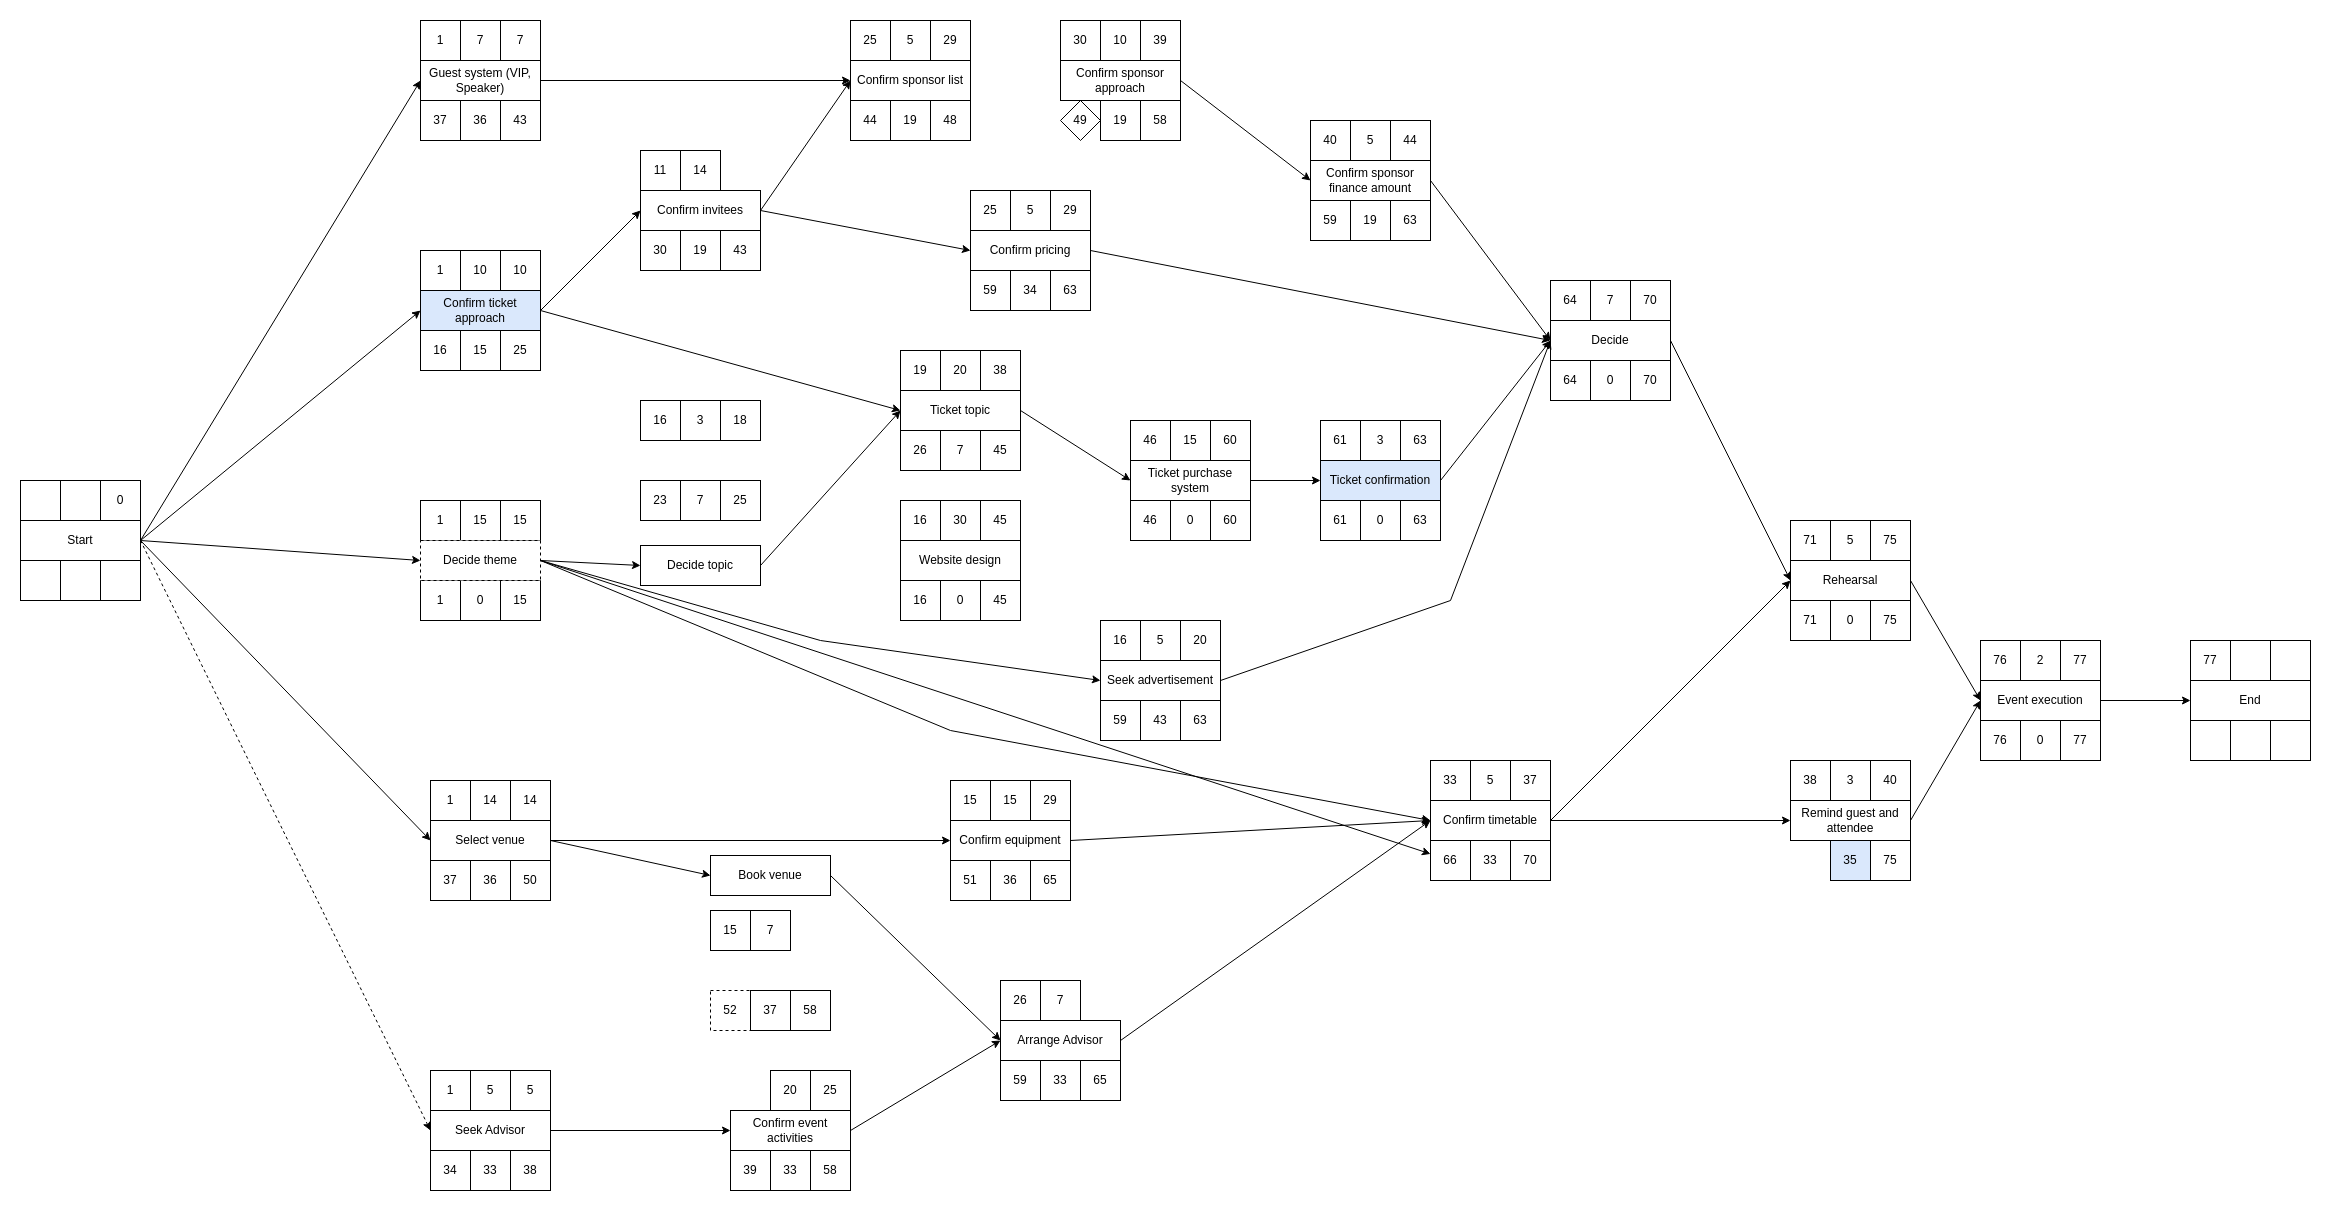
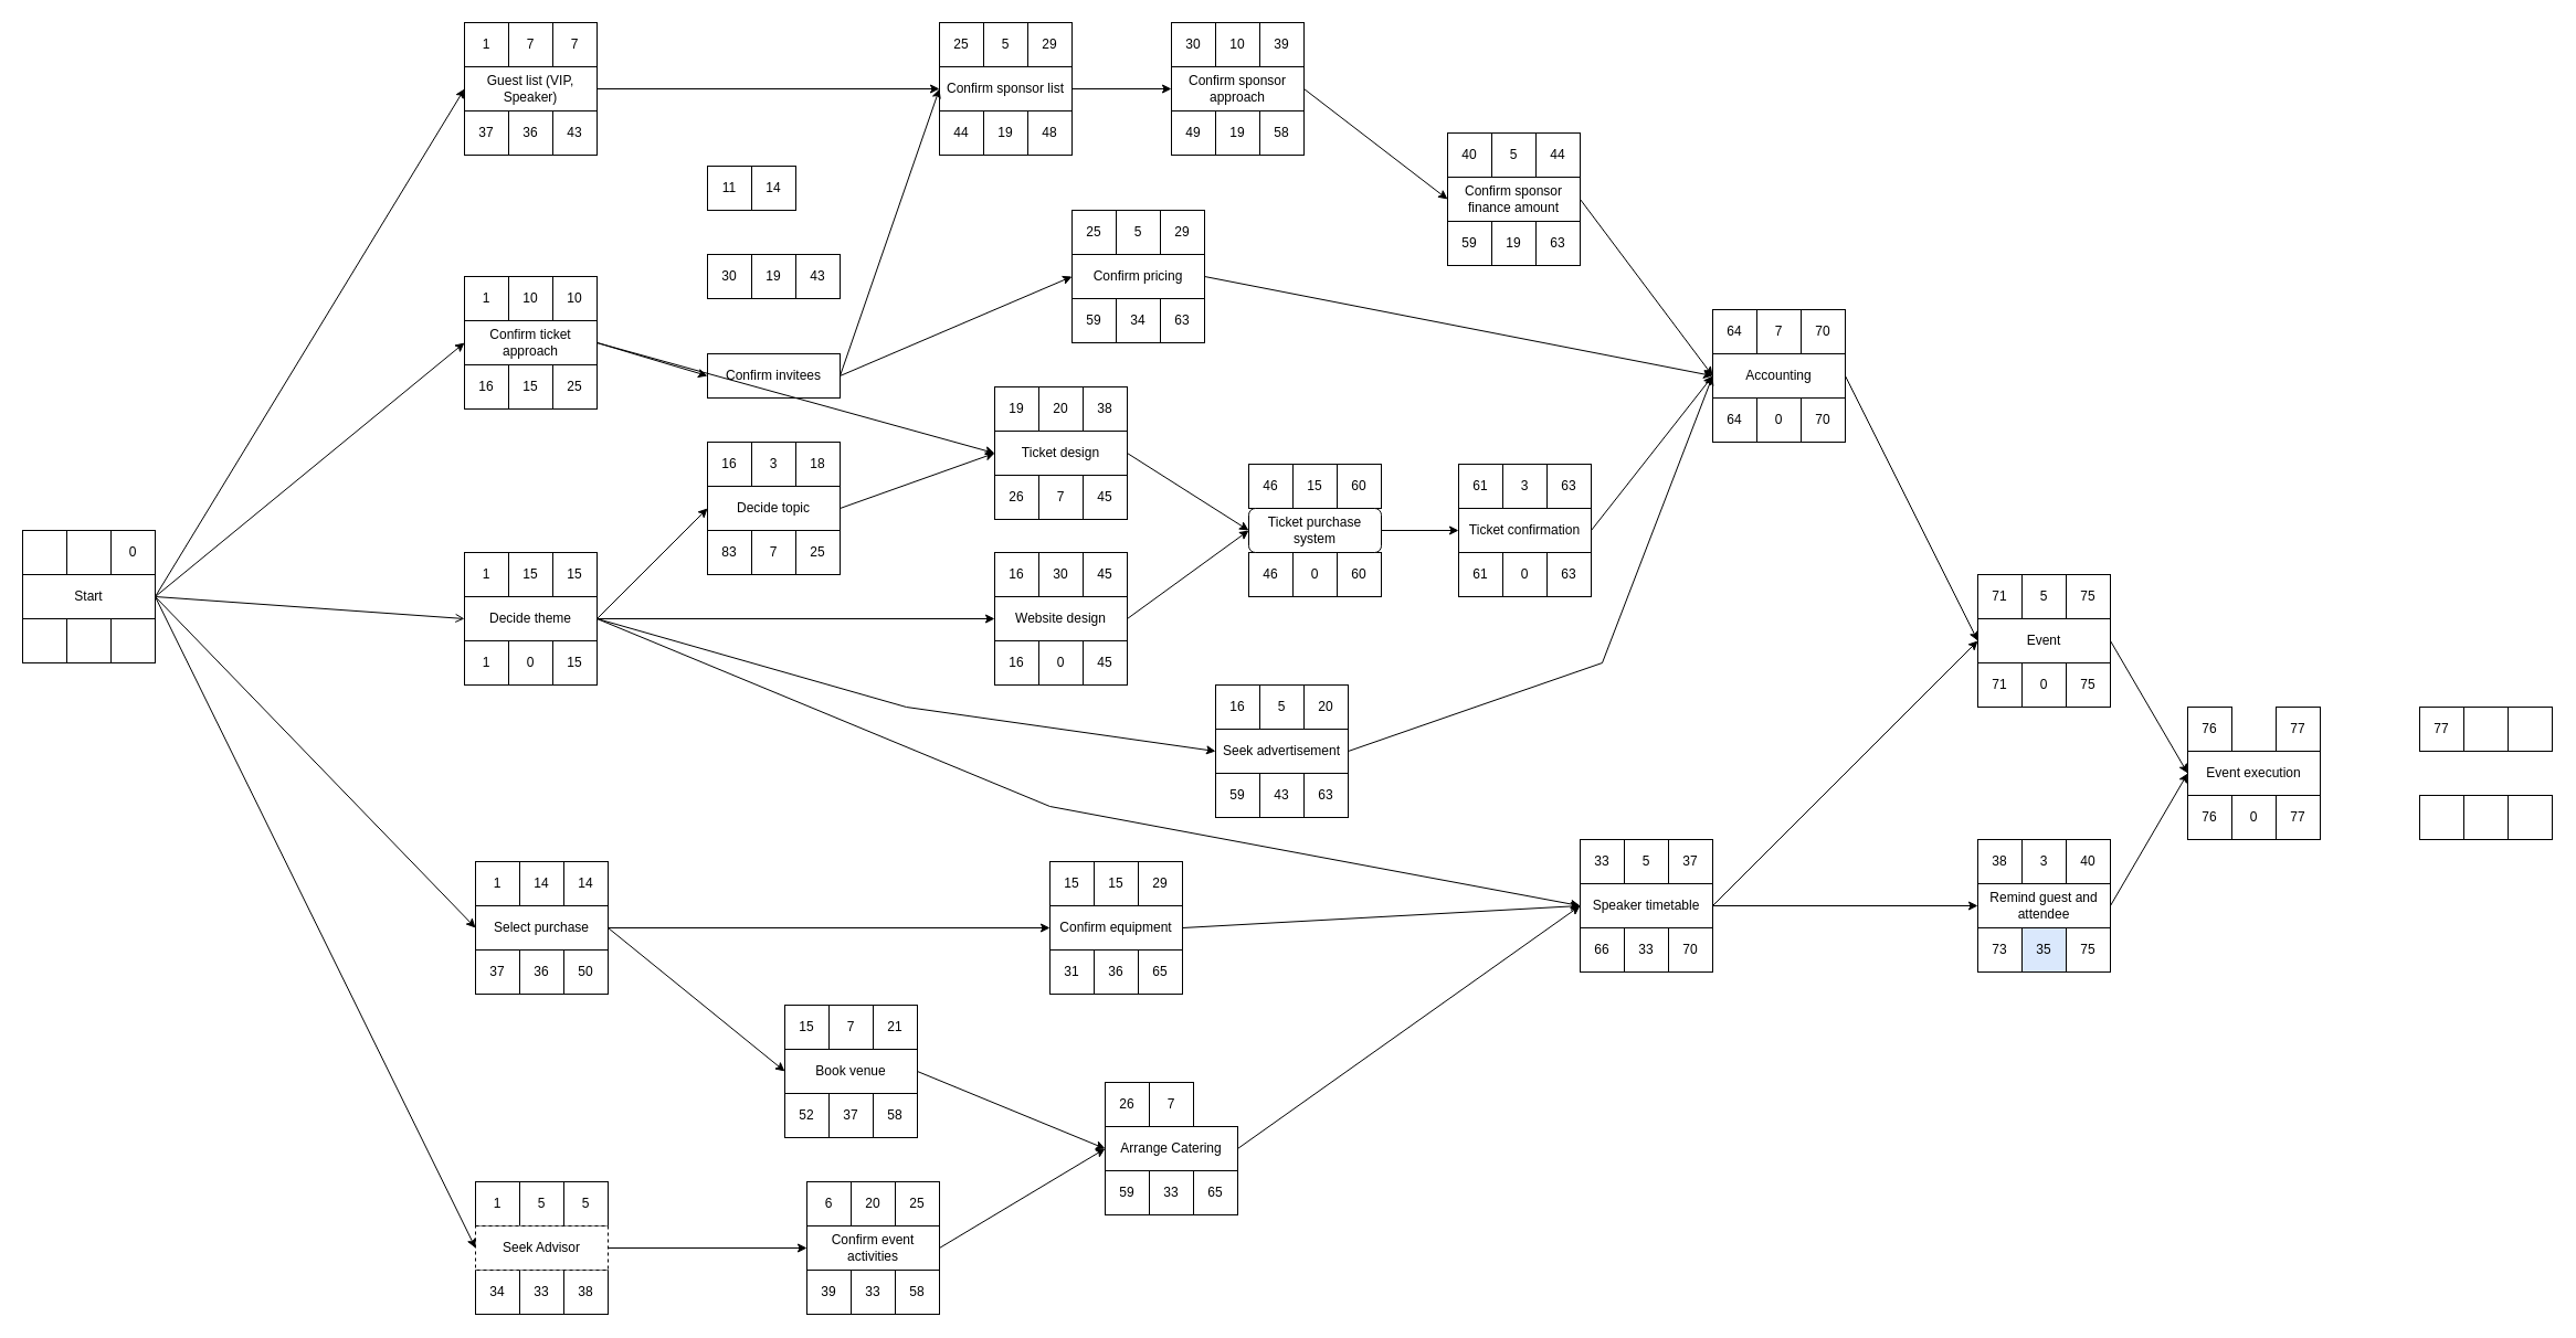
- <mxCell id="15" value="Guest system (VIP, Speaker)" style="rounded=0;whiteSpace=wrap;html=1;" parent="1" vertex="1"><mxGeometry x="420" y="60" width="120" height="40" as="geometry" /></mxCell>
+ <mxCell id="15" value="Guest list (VIP, Speaker)" style="rounded=0;whiteSpace=wrap;html=1;" parent="1" vertex="1"><mxGeometry x="420" y="60" width="120" height="40" as="geometry" /></mxCell>
+ <mxCell id="194" value="" style="endArrow=classic;html=1;rounded=0;entryX=0;entryY=0.5;entryDx=0;entryDy=0;exitX=1;exitY=0.5;exitDx=0;exitDy=0;" edge="1" parent="1" source="57" target="110"><mxGeometry width="50" height="50" relative="1" as="geometry"><mxPoint x="600" y="410" as="sourcePoint" /><mxPoint x="650" y="360" as="targetPoint" /></mxGeometry></mxCell>
- <mxCell id="107" value="49" style="rhombus;whiteSpace=wrap;html=1;" parent="1" vertex="1"><mxGeometry x="1060" y="100" width="40" height="40" as="geometry" /></mxCell>
+ <mxCell id="107" value="49" style="rounded=0;whiteSpace=wrap;html=1;" parent="1" vertex="1"><mxGeometry x="1060" y="100" width="40" height="40" as="geometry" /></mxCell>
- <mxCell id="65" value="Confirm invitees" style="rounded=0;whiteSpace=wrap;html=1;" parent="1" vertex="1"><mxGeometry x="640" y="190" width="120" height="40" as="geometry" /></mxCell>
+ <mxCell id="65" value="Confirm invitees" style="rounded=0;whiteSpace=wrap;html=1;" parent="1" vertex="1"><mxGeometry x="640" y="320" width="120" height="40" as="geometry" /></mxCell>
- <mxCell id="29" value="Confirm ticket approach" style="rounded=0;whiteSpace=wrap;html=1;fillColor=#dae8fc;" parent="1" vertex="1"><mxGeometry x="420" y="290" width="120" height="40" as="geometry" /></mxCell>
+ <mxCell id="29" value="Confirm ticket approach" style="rounded=0;whiteSpace=wrap;html=1;" parent="1" vertex="1"><mxGeometry x="420" y="290" width="120" height="40" as="geometry" /></mxCell>
- <mxCell id="153" value="Decide" style="rounded=0;whiteSpace=wrap;html=1;" parent="1" vertex="1"><mxGeometry x="1550" y="320" width="120" height="40" as="geometry" /></mxCell>
+ <mxCell id="153" value="Accounting" style="rounded=0;whiteSpace=wrap;html=1;" parent="1" vertex="1"><mxGeometry x="1550" y="320" width="120" height="40" as="geometry" /></mxCell>
- <mxCell id="95" value="Ticket topic" style="rounded=0;whiteSpace=wrap;html=1;" parent="1" vertex="1"><mxGeometry x="900" y="390" width="120" height="40" as="geometry" /></mxCell>
+ <mxCell id="95" value="Ticket design" style="rounded=0;whiteSpace=wrap;html=1;" parent="1" vertex="1"><mxGeometry x="900" y="390" width="120" height="40" as="geometry" /></mxCell>
- <mxCell id="146" value="Ticket purchase system" style="rounded=0;whiteSpace=wrap;html=1;" parent="1" vertex="1"><mxGeometry x="1130" y="460" width="120" height="40" as="geometry" /></mxCell>
+ <mxCell id="146" value="Ticket purchase system" style="whiteSpace=wrap;html=1;rounded=1;" parent="1" vertex="1"><mxGeometry x="1130" y="460" width="120" height="40" as="geometry" /></mxCell>
- <mxCell id="131" value="Ticket confirmation" style="rounded=0;whiteSpace=wrap;html=1;fillColor=#dae8fc;" parent="1" vertex="1"><mxGeometry x="1320" y="460" width="120" height="40" as="geometry" /></mxCell>
+ <mxCell id="131" value="Ticket confirmation" style="rounded=0;whiteSpace=wrap;html=1;" parent="1" vertex="1"><mxGeometry x="1320" y="460" width="120" height="40" as="geometry" /></mxCell>
- <mxCell id="69" value="23" style="rounded=0;whiteSpace=wrap;html=1;" parent="1" vertex="1"><mxGeometry x="640" y="480" width="40" height="40" as="geometry" /></mxCell>
+ <mxCell id="69" value="83" style="rounded=0;whiteSpace=wrap;html=1;" parent="1" vertex="1"><mxGeometry x="640" y="480" width="40" height="40" as="geometry" /></mxCell>
+ <mxCell id="206" value="" style="endArrow=classic;html=1;rounded=0;entryX=0;entryY=0.5;entryDx=0;entryDy=0;exitX=1;exitY=0.5;exitDx=0;exitDy=0;" edge="1" parent="1" source="181" target="146"><mxGeometry width="50" height="50" relative="1" as="geometry"><mxPoint x="940" y="680" as="sourcePoint" /><mxPoint x="990" y="630" as="targetPoint" /></mxGeometry></mxCell>
- <mxCell id="198" value="" style="endArrow=classic;html=1;rounded=0;exitX=1;exitY=0.5;exitDx=0;exitDy=0;entryX=0;entryY=0.5;entryDx=0;entryDy=0;" edge="1" parent="1" source="8" target="36"><mxGeometry width="50" height="50" relative="1" as="geometry"><mxPoint x="460" y="550" as="sourcePoint" /><mxPoint x="510" y="500" as="targetPoint" /></mxGeometry></mxCell>
+ <mxCell id="198" value="" style="endArrow=open;html=1;rounded=0;exitX=1;exitY=0.5;exitDx=0;exitDy=0;entryX=0;entryY=0.5;entryDx=0;entryDy=0;" edge="1" parent="1" source="8" target="36"><mxGeometry width="50" height="50" relative="1" as="geometry"><mxPoint x="460" y="550" as="sourcePoint" /><mxPoint x="510" y="500" as="targetPoint" /></mxGeometry></mxCell>
- <mxCell id="36" value="Decide theme" style="rounded=0;whiteSpace=wrap;html=1;dashed=1;" parent="1" vertex="1"><mxGeometry x="420" y="540" width="120" height="40" as="geometry" /></mxCell>
+ <mxCell id="36" value="Decide theme" style="rounded=0;whiteSpace=wrap;html=1;" parent="1" vertex="1"><mxGeometry x="420" y="540" width="120" height="40" as="geometry" /></mxCell>
- <mxCell id="72" value="Decide topic" style="rounded=0;whiteSpace=wrap;html=1;" parent="1" vertex="1"><mxGeometry x="640" y="545" width="120" height="40" as="geometry" /></mxCell>
+ <mxCell id="72" value="Decide topic" style="rounded=0;whiteSpace=wrap;html=1;" parent="1" vertex="1"><mxGeometry x="640" y="440" width="120" height="40" as="geometry" /></mxCell>
- <mxCell id="167" value="Rehearsal" style="rounded=0;whiteSpace=wrap;html=1;" parent="1" vertex="1"><mxGeometry x="1790" y="560" width="120" height="40" as="geometry" /></mxCell>
+ <mxCell id="167" value="Event" style="rounded=0;whiteSpace=wrap;html=1;" parent="1" vertex="1"><mxGeometry x="1790" y="560" width="120" height="40" as="geometry" /></mxCell>
- <mxCell id="216" value="2" style="rounded=0;whiteSpace=wrap;html=1;" vertex="1" parent="1"><mxGeometry x="2020" y="640" width="40" height="40" as="geometry" /></mxCell>
- <mxCell id="205" value="" style="endArrow=classic;html=1;rounded=0;exitX=1;exitY=0.5;exitDx=0;exitDy=0;" edge="1" parent="1" source="36" target="136"><mxGeometry width="50" height="50" relative="1" as="geometry"><mxPoint x="940" y="810" as="sourcePoint" /><mxPoint x="990" y="760" as="targetPoint" /></mxGeometry></mxCell>
+ <mxCell id="205" value="" style="endArrow=classic;html=1;rounded=0;exitX=1;exitY=0.5;exitDx=0;exitDy=0;entryX=0;entryY=0.5;entryDx=0;entryDy=0;" edge="1" parent="1" source="36" target="181"><mxGeometry width="50" height="50" relative="1" as="geometry"><mxPoint x="940" y="810" as="sourcePoint" /><mxPoint x="990" y="760" as="targetPoint" /></mxGeometry></mxCell>
- <mxCell id="224" value="" style="endArrow=classic;html=1;rounded=0;entryX=0;entryY=0.5;entryDx=0;entryDy=0;exitX=1;exitY=0.5;exitDx=0;exitDy=0;" edge="1" parent="1" source="221" target="174"><mxGeometry width="50" height="50" relative="1" as="geometry"><mxPoint x="1810" y="810" as="sourcePoint" /><mxPoint x="1860" y="760" as="targetPoint" /></mxGeometry></mxCell>
- <mxCell id="174" value="End" style="rounded=0;whiteSpace=wrap;html=1;" parent="1" vertex="1"><mxGeometry x="2190" y="680" width="120" height="40" as="geometry" /></mxCell>
- <mxCell id="139" value="Confirm timetable" style="rounded=0;whiteSpace=wrap;html=1;" parent="1" vertex="1"><mxGeometry x="1430" y="800" width="120" height="40" as="geometry" /></mxCell>
+ <mxCell id="139" value="Speaker timetable" style="rounded=0;whiteSpace=wrap;html=1;" parent="1" vertex="1"><mxGeometry x="1430" y="800" width="120" height="40" as="geometry" /></mxCell>
- <mxCell id="226" value="" style="endArrow=classic;html=1;rounded=0;entryX=0;entryY=0.5;entryDx=0;entryDy=0;exitX=1;exitY=0.5;exitDx=0;exitDy=0;dashed=1;" edge="1" parent="1" source="8" target="22"><mxGeometry width="50" height="50" relative="1" as="geometry"><mxPoint x="780" y="940" as="sourcePoint" /><mxPoint x="830" y="890" as="targetPoint" /></mxGeometry></mxCell>
+ <mxCell id="226" value="" style="endArrow=classic;html=1;rounded=0;entryX=0;entryY=0.5;entryDx=0;entryDy=0;exitX=1;exitY=0.5;exitDx=0;exitDy=0;" edge="1" parent="1" source="8" target="22"><mxGeometry width="50" height="50" relative="1" as="geometry"><mxPoint x="780" y="940" as="sourcePoint" /><mxPoint x="830" y="890" as="targetPoint" /></mxGeometry></mxCell>
- <mxCell id="43" value="Select venue" style="rounded=0;whiteSpace=wrap;html=1;" parent="1" vertex="1"><mxGeometry x="430" y="820" width="120" height="40" as="geometry" /></mxCell>
+ <mxCell id="43" value="Select purchase" style="rounded=0;whiteSpace=wrap;html=1;" parent="1" vertex="1"><mxGeometry x="430" y="820" width="120" height="40" as="geometry" /></mxCell>
+ <mxCell id="157" value="73" style="rounded=0;whiteSpace=wrap;html=1;" parent="1" vertex="1"><mxGeometry x="1790" y="840" width="40" height="40" as="geometry" /></mxCell>
- <mxCell id="50" value="Book venue" style="rounded=0;whiteSpace=wrap;html=1;" parent="1" vertex="1"><mxGeometry x="710" y="855" width="120" height="40" as="geometry" /></mxCell>
+ <mxCell id="50" value="Book venue" style="rounded=0;whiteSpace=wrap;html=1;" parent="1" vertex="1"><mxGeometry x="710" y="950" width="120" height="40" as="geometry" /></mxCell>
- <mxCell id="99" value="51" style="rounded=0;whiteSpace=wrap;html=1;" parent="1" vertex="1"><mxGeometry x="950" y="860" width="40" height="40" as="geometry" /></mxCell>
+ <mxCell id="99" value="31" style="rounded=0;whiteSpace=wrap;html=1;" parent="1" vertex="1"><mxGeometry x="950" y="860" width="40" height="40" as="geometry" /></mxCell>
+ <mxCell id="46" value="21" style="rounded=0;whiteSpace=wrap;html=1;" parent="1" vertex="1"><mxGeometry x="790" y="910" width="40" height="40" as="geometry" /></mxCell>
- <mxCell id="47" value="52" style="rounded=0;whiteSpace=wrap;html=1;dashed=1;" parent="1" vertex="1"><mxGeometry x="710" y="990" width="40" height="40" as="geometry" /></mxCell>
+ <mxCell id="47" value="52" style="rounded=0;whiteSpace=wrap;html=1;" parent="1" vertex="1"><mxGeometry x="710" y="990" width="40" height="40" as="geometry" /></mxCell>
- <mxCell id="124" value="Arrange Advisor" style="rounded=0;whiteSpace=wrap;html=1;" parent="1" vertex="1"><mxGeometry x="1000" y="1020" width="120" height="40" as="geometry" /></mxCell>
+ <mxCell id="124" value="Arrange Catering" style="rounded=0;whiteSpace=wrap;html=1;" parent="1" vertex="1"><mxGeometry x="1000" y="1020" width="120" height="40" as="geometry" /></mxCell>
+ <mxCell id="73" value="6" style="rounded=0;whiteSpace=wrap;html=1;" parent="1" vertex="1"><mxGeometry x="730" y="1070" width="40" height="40" as="geometry" /></mxCell>
- <mxCell id="22" value="Seek Advisor" style="rounded=0;whiteSpace=wrap;html=1;" parent="1" vertex="1"><mxGeometry x="430" y="1110" width="120" height="40" as="geometry" /></mxCell>
+ <mxCell id="22" value="Seek Advisor" style="rounded=0;whiteSpace=wrap;html=1;dashed=1;" parent="1" vertex="1"><mxGeometry x="430" y="1110" width="120" height="40" as="geometry" /></mxCell>
